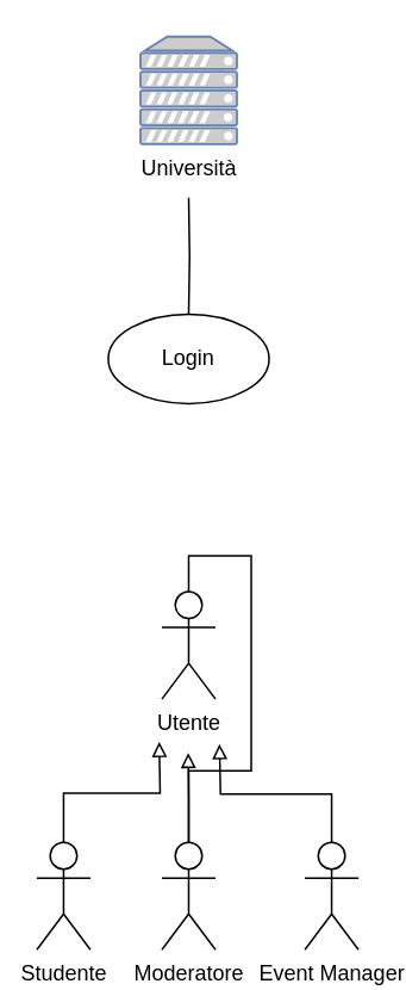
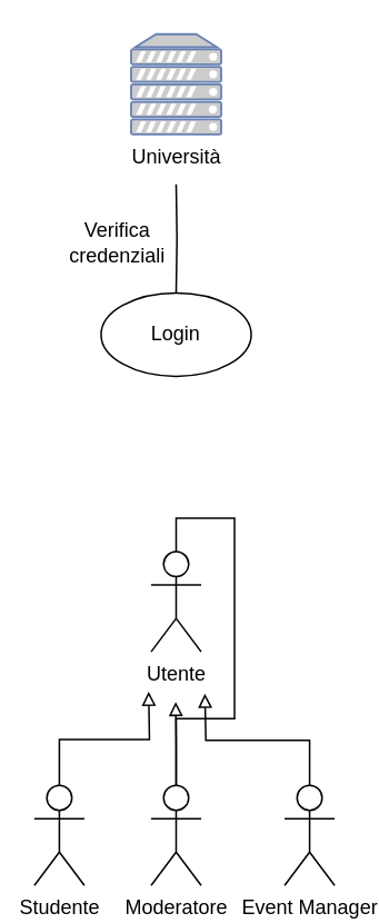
+ <mxCell id="10" value="Verifica&lt;br&gt;credenziali" style="text;html=1;strokeColor=none;fillColor=none;align=center;verticalAlign=middle;whiteSpace=wrap;rounded=0;" parent="1" vertex="1"><mxGeometry x="40" y="130" width="60" height="30" as="geometry" /></mxCell>
